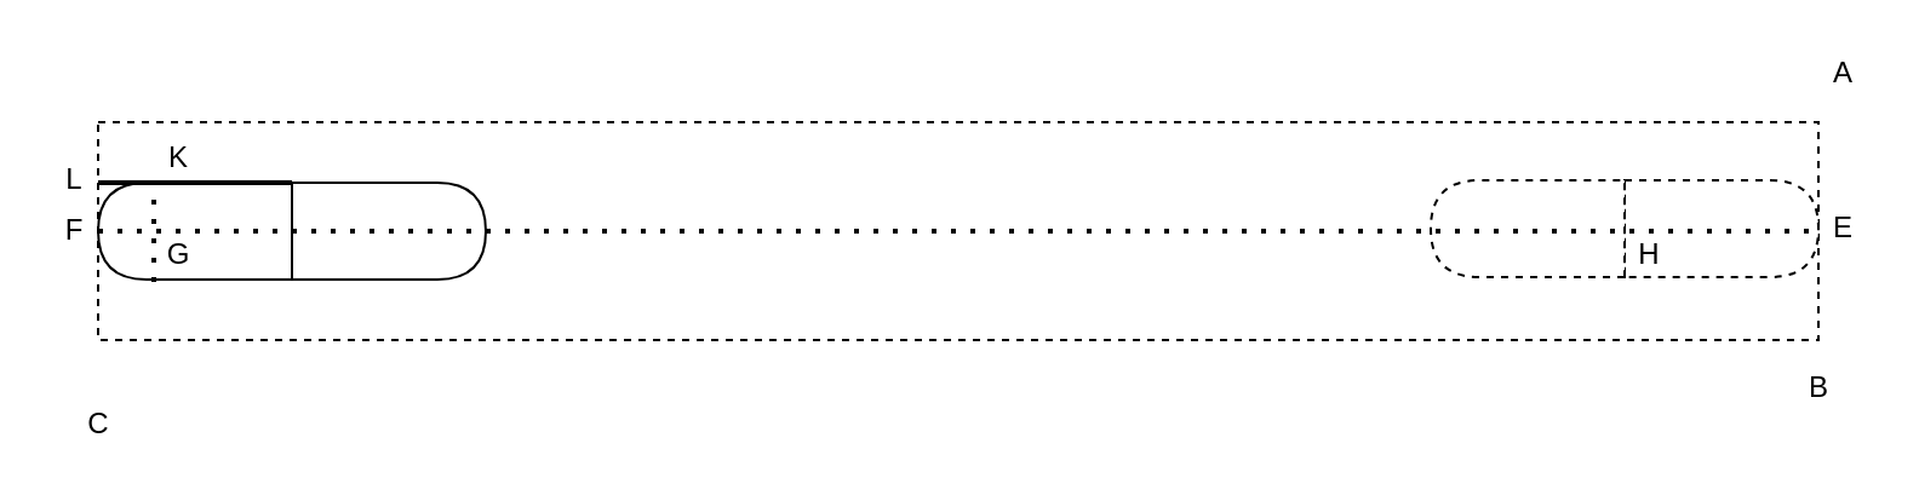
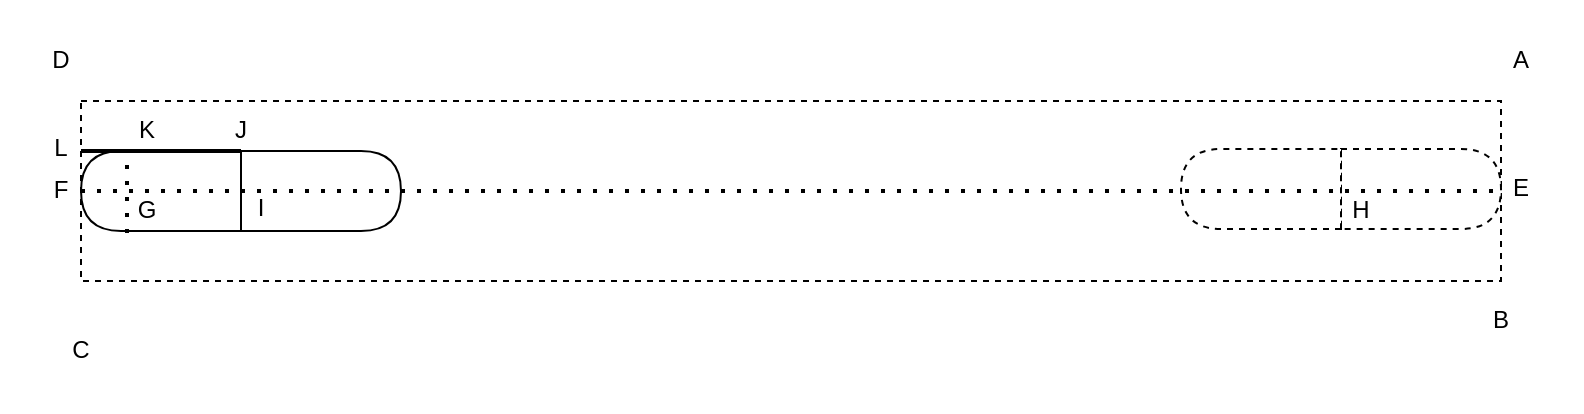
+ <mxCell id="12" value="D" style="text;html=1;align=center;verticalAlign=middle;resizable=0;points=[];autosize=1;" parent="1" vertex="1"><mxGeometry x="20" y="20" width="20" height="20" as="geometry" /></mxCell>
+ <mxCell id="18" value="J" style="text;html=1;align=center;verticalAlign=middle;resizable=0;points=[];autosize=1;" parent="1" vertex="1"><mxGeometry x="110" y="55" width="20" height="20" as="geometry" /></mxCell>
+ <mxCell id="17" value="I" style="text;html=1;align=center;verticalAlign=middle;resizable=0;points=[];autosize=1;" parent="1" vertex="1"><mxGeometry x="120" y="94" width="20" height="20" as="geometry" /></mxCell>
